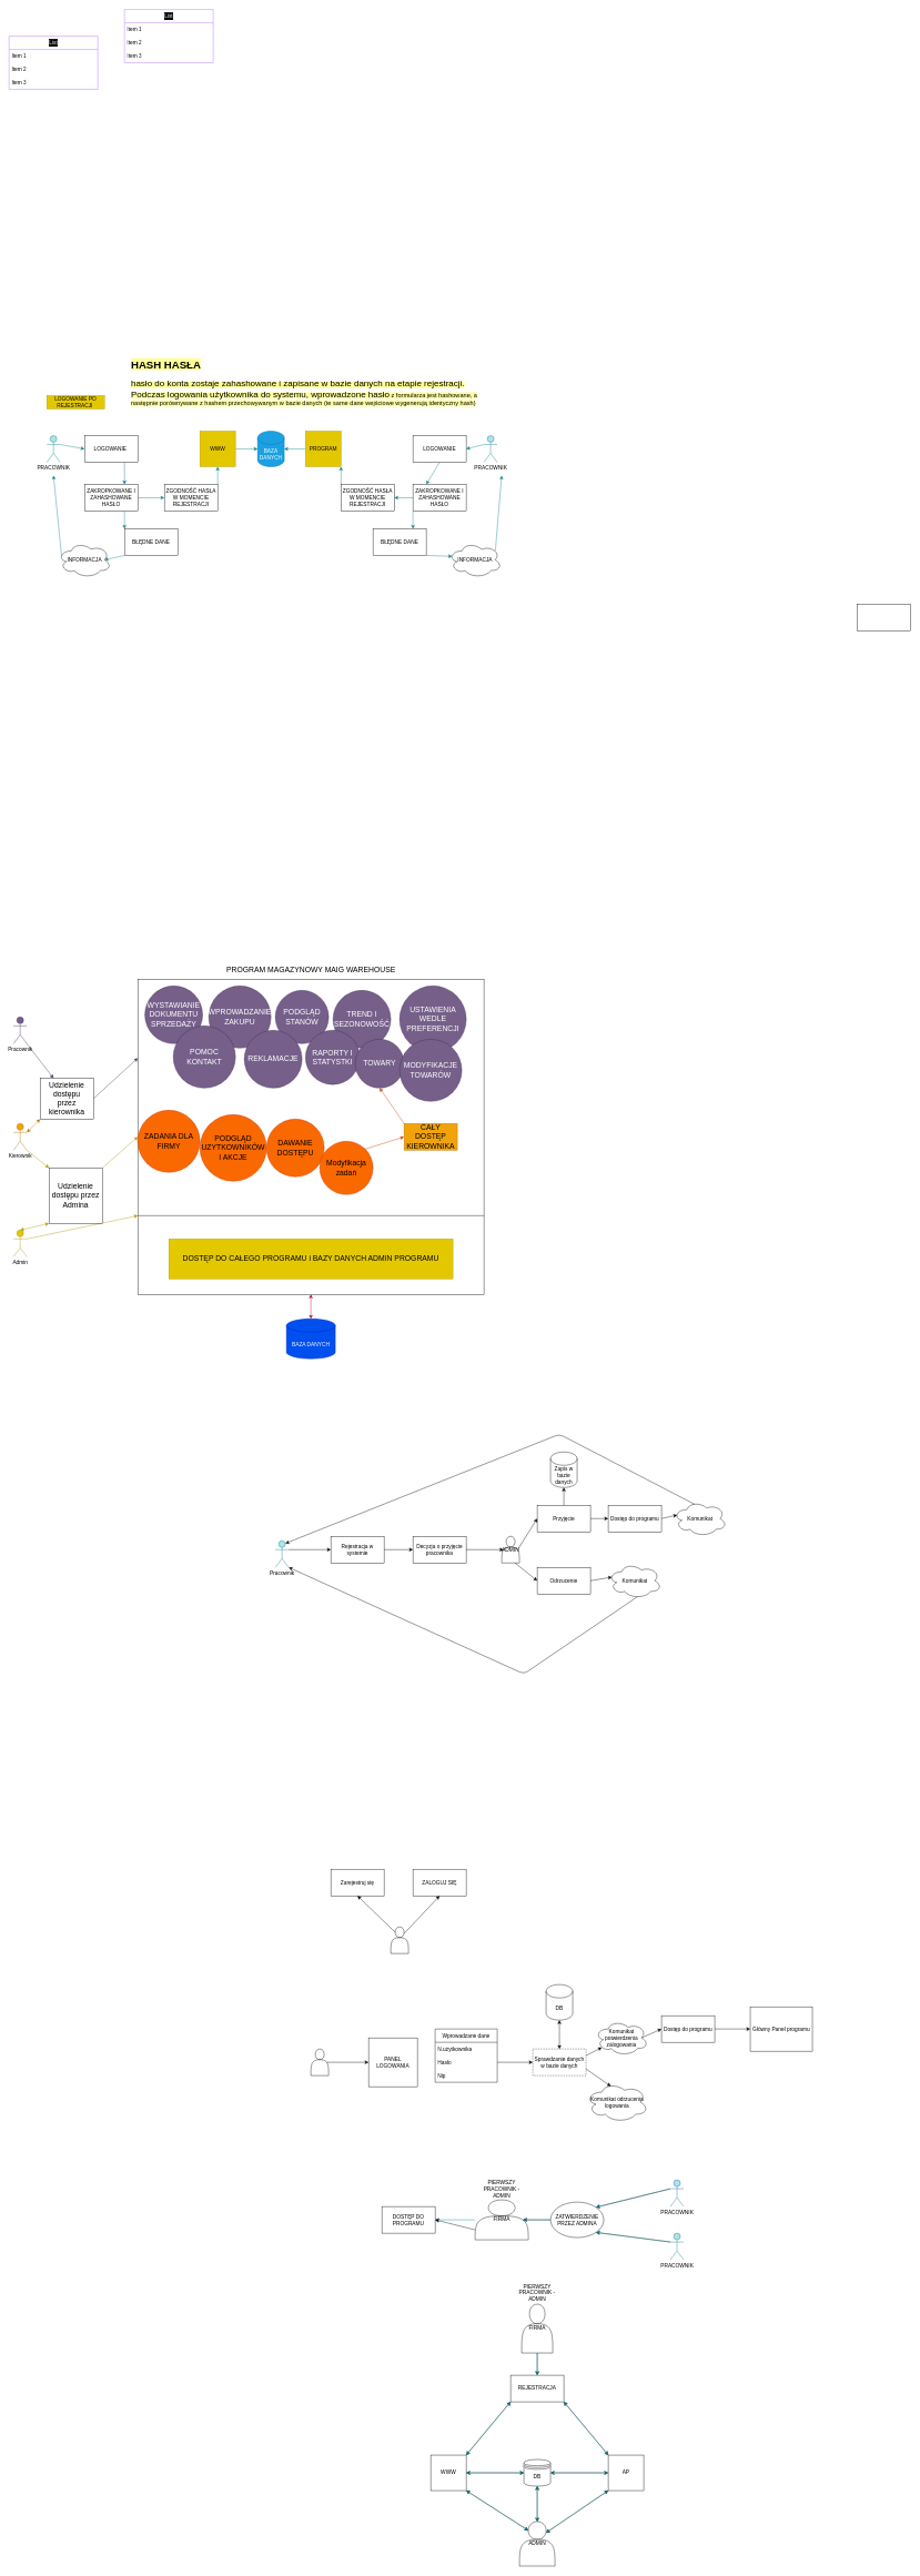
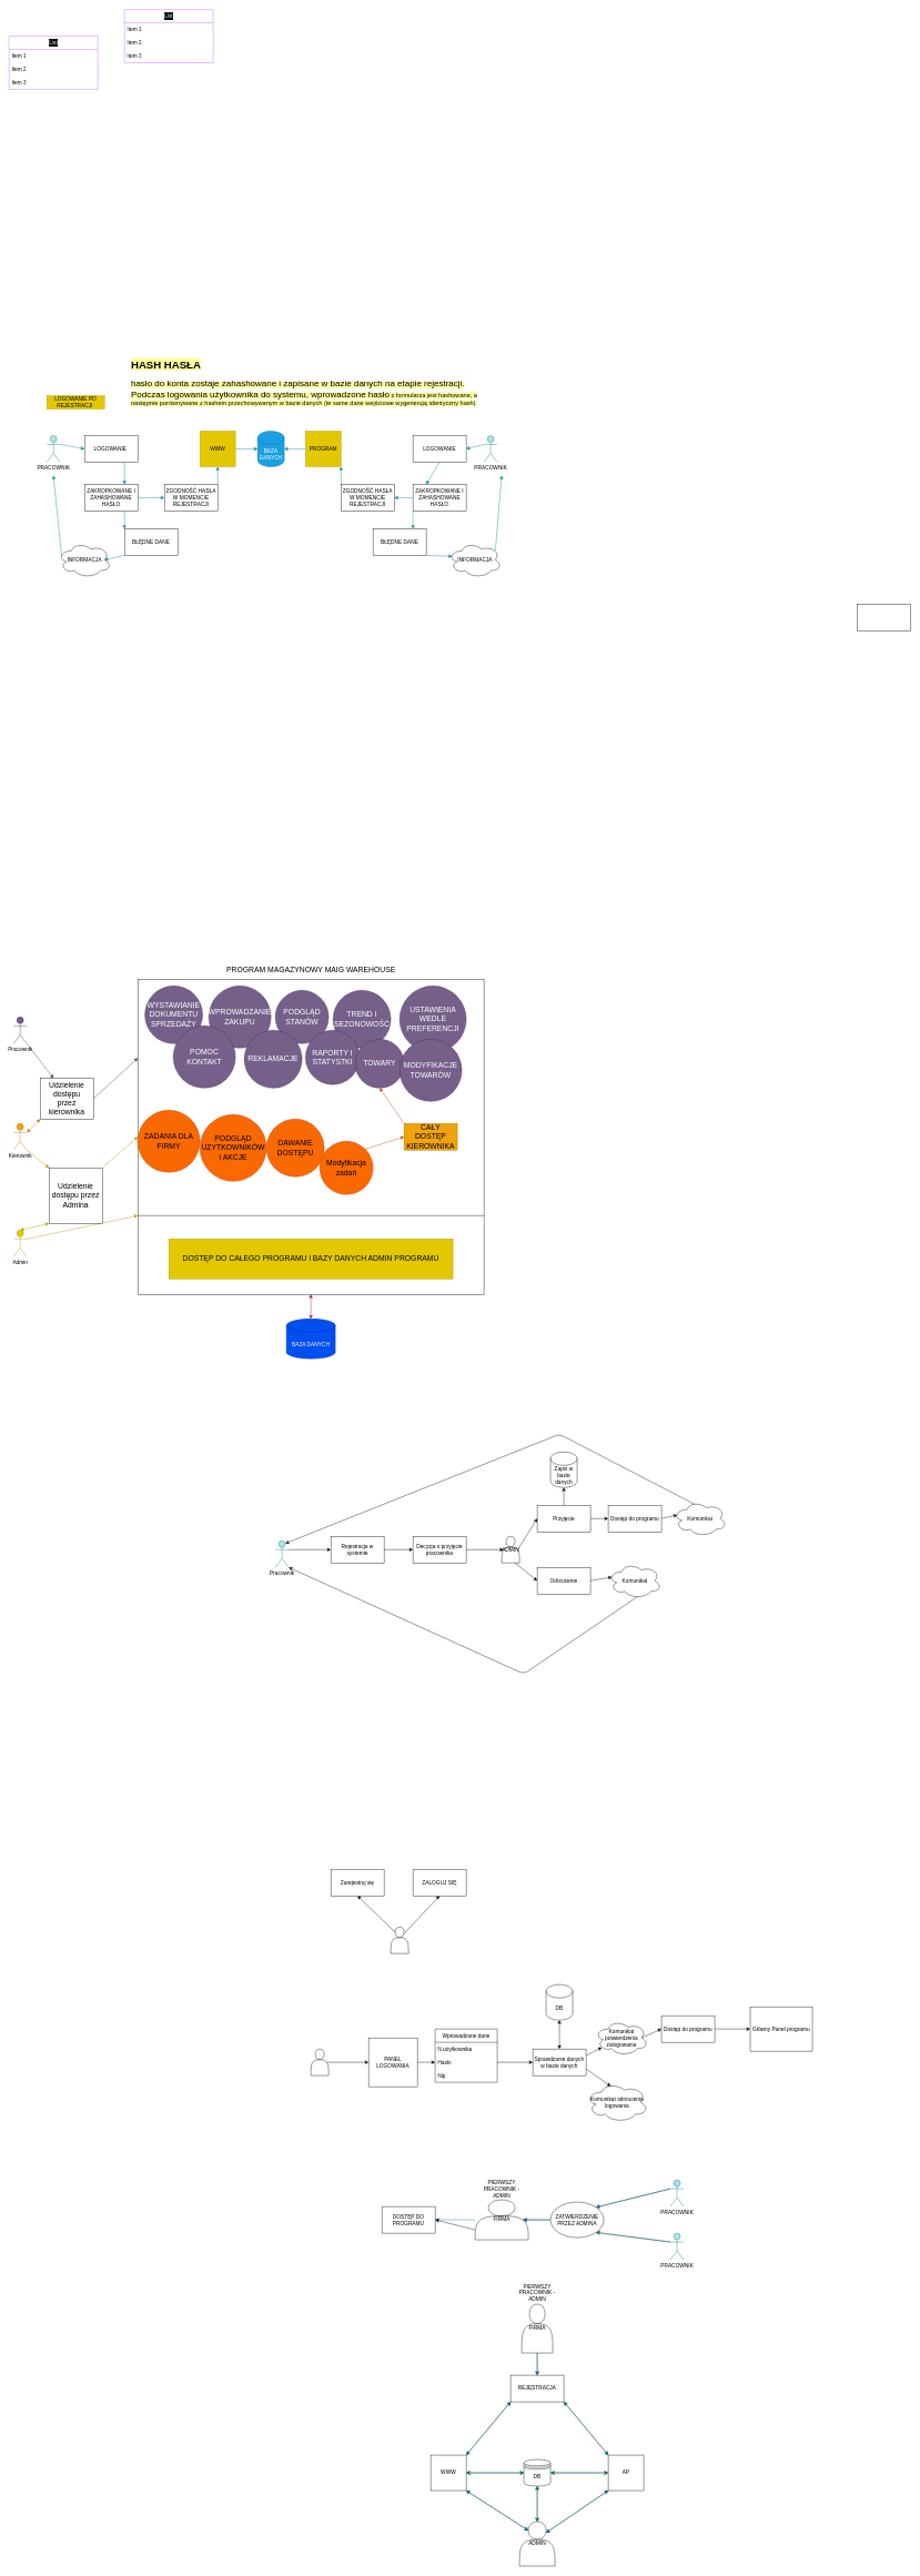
+ <mxCell id="32" value="" style="endArrow=classic;html=1;exitX=1;exitY=0.5;exitDx=0;exitDy=0;entryX=0;entryY=0.5;entryDx=0;entryDy=0;" parent="1" source="27" target="30" edge="1"><mxGeometry width="50" height="50" relative="1" as="geometry"><mxPoint x="1200" y="4600" as="sourcePoint" /><mxPoint x="1250" y="4550" as="targetPoint" /></mxGeometry></mxCell>
- <mxCell id="34" value="Sprawdzanie danych w bazie danych" style="rounded=0;whiteSpace=wrap;html=1;dashed=1;" parent="1" vertex="1"><mxGeometry x="1200" y="4615" width="120" height="60" as="geometry" /></mxCell>
+ <mxCell id="34" value="Sprawdzanie danych w bazie danych" style="rounded=0;whiteSpace=wrap;html=1;" parent="1" vertex="1"><mxGeometry x="1200" y="4615" width="120" height="60" as="geometry" /></mxCell>
